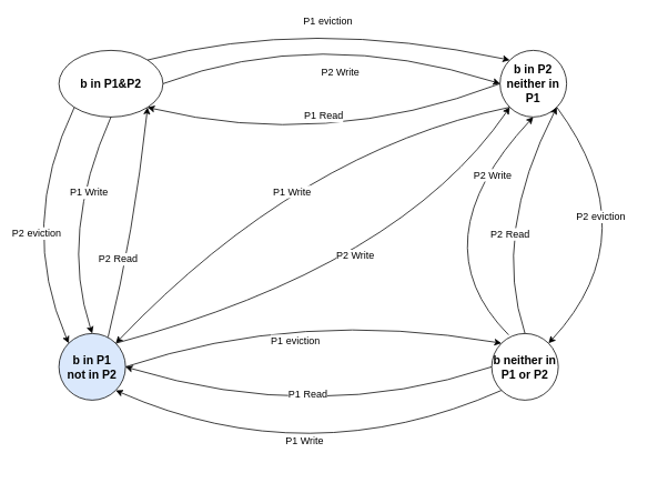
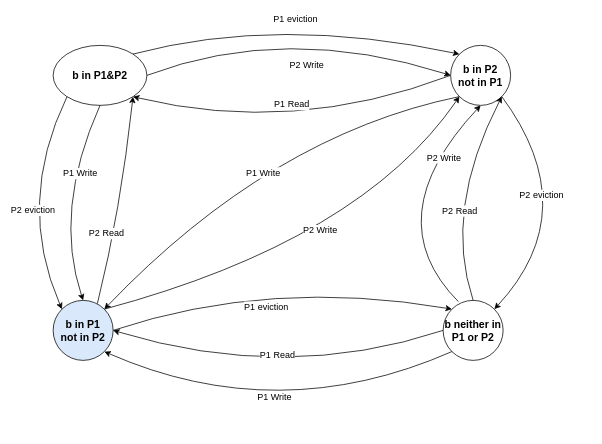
- <mxCell id="3" value="&lt;font style=&quot;font-size: 14px&quot;&gt;&lt;b&gt;b in P2&lt;br&gt;neither in P1&lt;/b&gt;&lt;/font&gt;" style="ellipse;whiteSpace=wrap;html=1;aspect=fixed;" parent="1" vertex="1"><mxGeometry x="600" y="60" width="80" height="80" as="geometry" /></mxCell>
+ <mxCell id="3" value="&lt;font style=&quot;font-size: 14px&quot;&gt;&lt;b&gt;b in P2&lt;br&gt;not in P1&lt;/b&gt;&lt;/font&gt;" style="ellipse;whiteSpace=wrap;html=1;aspect=fixed;" parent="1" vertex="1"><mxGeometry x="600" y="60" width="80" height="80" as="geometry" /></mxCell>
